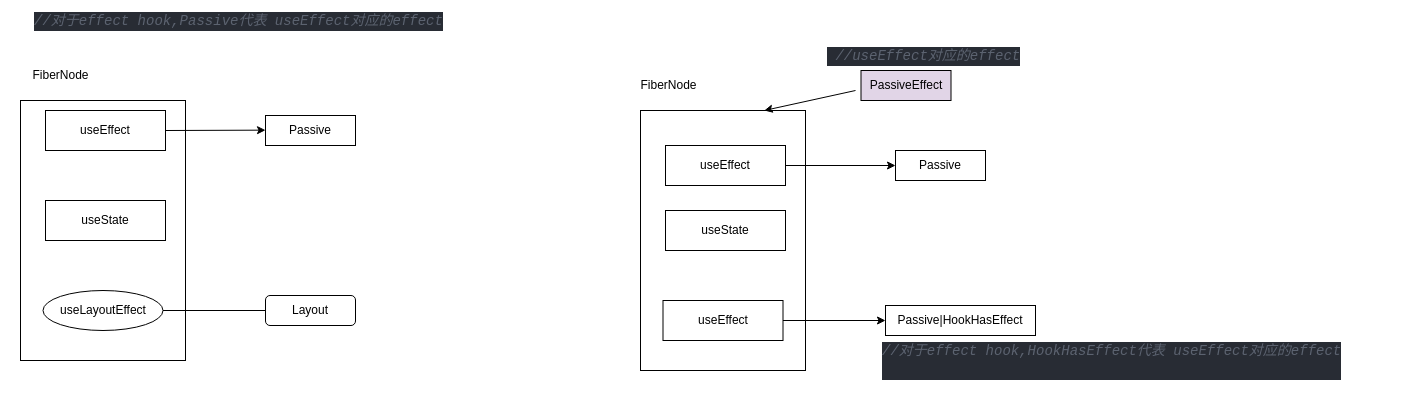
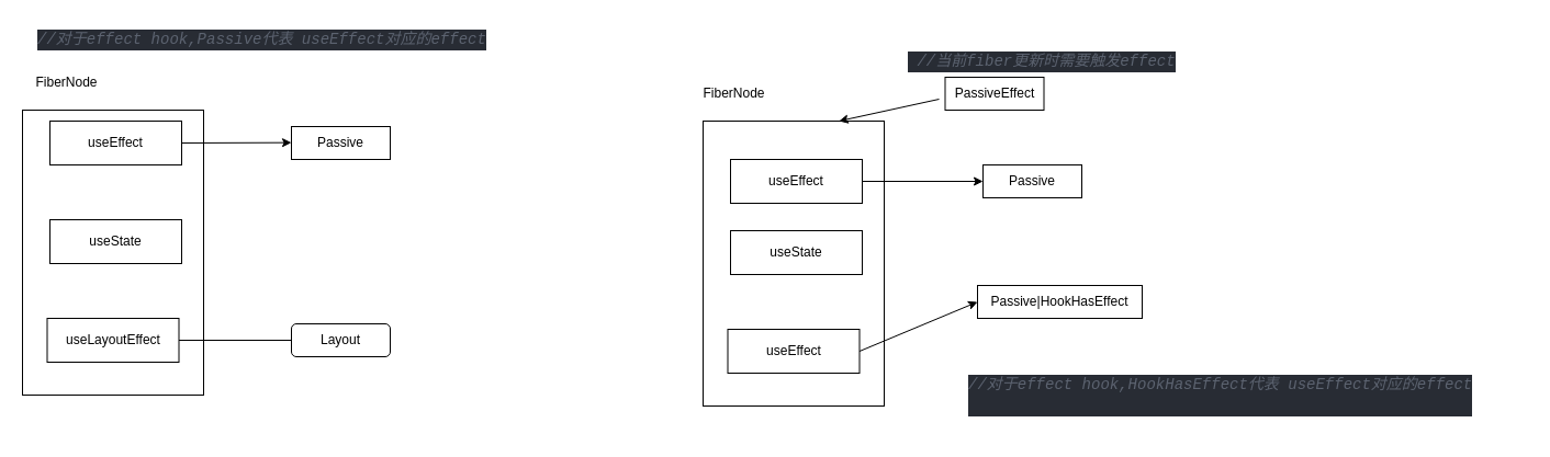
- <mxCell id="9" value="&lt;div style=&quot;color: #abb2bf;background-color: #282c34;font-family: Consolas, 'Courier New', monospace;font-weight: normal;font-size: 14px;line-height: 19px;white-space: pre;&quot;&gt;&lt;div&gt;&lt;span style=&quot;color: #5c6370;font-style: italic;&quot;&gt;//对于effect hook,Passive代表 useEffect对应的effect&lt;/span&gt;&lt;/div&gt;&lt;div&gt;&lt;span style=&quot;color: #c678dd;&quot;&gt;&lt;/span&gt;&lt;/div&gt;&lt;/div&gt;" style="text;whiteSpace=wrap;html=1;" vertex="1" parent="1"><mxGeometry x="31.5" y="5" width="420" height="40" as="geometry" /></mxCell>
+ <mxCell id="9" value="&lt;div style=&quot;color: #abb2bf;background-color: #282c34;font-family: Consolas, 'Courier New', monospace;font-weight: normal;font-size: 14px;line-height: 19px;white-space: pre;&quot;&gt;&lt;div&gt;&lt;span style=&quot;color: #5c6370;font-style: italic;&quot;&gt;//对于effect hook,Passive代表 useEffect对应的effect&lt;/span&gt;&lt;/div&gt;&lt;div&gt;&lt;span style=&quot;color: #c678dd;&quot;&gt;&lt;/span&gt;&lt;/div&gt;&lt;/div&gt;" style="text;whiteSpace=wrap;html=1;" vertex="1" parent="1"><mxGeometry x="31.5" y="20" width="420" height="40" as="geometry" /></mxCell>
- <mxCell id="24" value="&lt;div style=&quot;color: #abb2bf;background-color: #282c34;font-family: Consolas, 'Courier New', monospace;font-weight: normal;font-size: 14px;line-height: 19px;white-space: pre;&quot;&gt;&lt;div&gt;&lt;span style=&quot;color: #abb2bf;&quot;&gt;&amp;nbsp;&lt;/span&gt;&lt;span style=&quot;color: #5c6370;font-style: italic;&quot;&gt;//useEffect对应的effect&lt;/span&gt;&lt;/div&gt;&lt;/div&gt;" style="text;whiteSpace=wrap;html=1;" vertex="1" parent="1"><mxGeometry x="825" y="40" width="270" height="40" as="geometry" /></mxCell>
+ <mxCell id="24" value="&lt;div style=&quot;color: #abb2bf;background-color: #282c34;font-family: Consolas, 'Courier New', monospace;font-weight: normal;font-size: 14px;line-height: 19px;white-space: pre;&quot;&gt;&lt;div&gt;&lt;span style=&quot;color: #abb2bf;&quot;&gt;&amp;nbsp;&lt;/span&gt;&lt;span style=&quot;color: #5c6370;font-style: italic;&quot;&gt;//当前fiber更新时需要触发effect&lt;/span&gt;&lt;/div&gt;&lt;/div&gt;" style="text;whiteSpace=wrap;html=1;" vertex="1" parent="1"><mxGeometry x="825" y="40" width="270" height="40" as="geometry" /></mxCell>
- <mxCell id="22" value="PassiveEffect" style="whiteSpace=wrap;html=1;fillColor=#e1d5e7;" vertex="1" parent="1"><mxGeometry x="860.5" y="70" width="90" height="30" as="geometry" /></mxCell>
+ <mxCell id="22" value="PassiveEffect" style="whiteSpace=wrap;html=1;" vertex="1" parent="1"><mxGeometry x="860.5" y="70" width="90" height="30" as="geometry" /></mxCell>
- <mxCell id="8" value="useLayoutEffect" style="ellipse;whiteSpace=wrap;html=1;" vertex="1" parent="1"><mxGeometry x="42.5" y="290" width="120" height="40" as="geometry" /></mxCell>
+ <mxCell id="8" value="useLayoutEffect" style="rounded=0;whiteSpace=wrap;html=1;" vertex="1" parent="1"><mxGeometry x="42.5" y="290" width="120" height="40" as="geometry" /></mxCell>
- <mxCell id="17" value="&lt;span style=&quot;color: rgb(0, 0, 0);&quot;&gt;Passive|HookHasEffect&lt;/span&gt;" style="whiteSpace=wrap;html=1;" vertex="1" parent="1"><mxGeometry x="885" y="305" width="150" height="30" as="geometry" /></mxCell>
+ <mxCell id="17" value="&lt;span style=&quot;color: rgb(0, 0, 0);&quot;&gt;Passive|HookHasEffect&lt;/span&gt;" style="whiteSpace=wrap;html=1;" vertex="1" parent="1"><mxGeometry x="890" y="260" width="150" height="30" as="geometry" /></mxCell>
